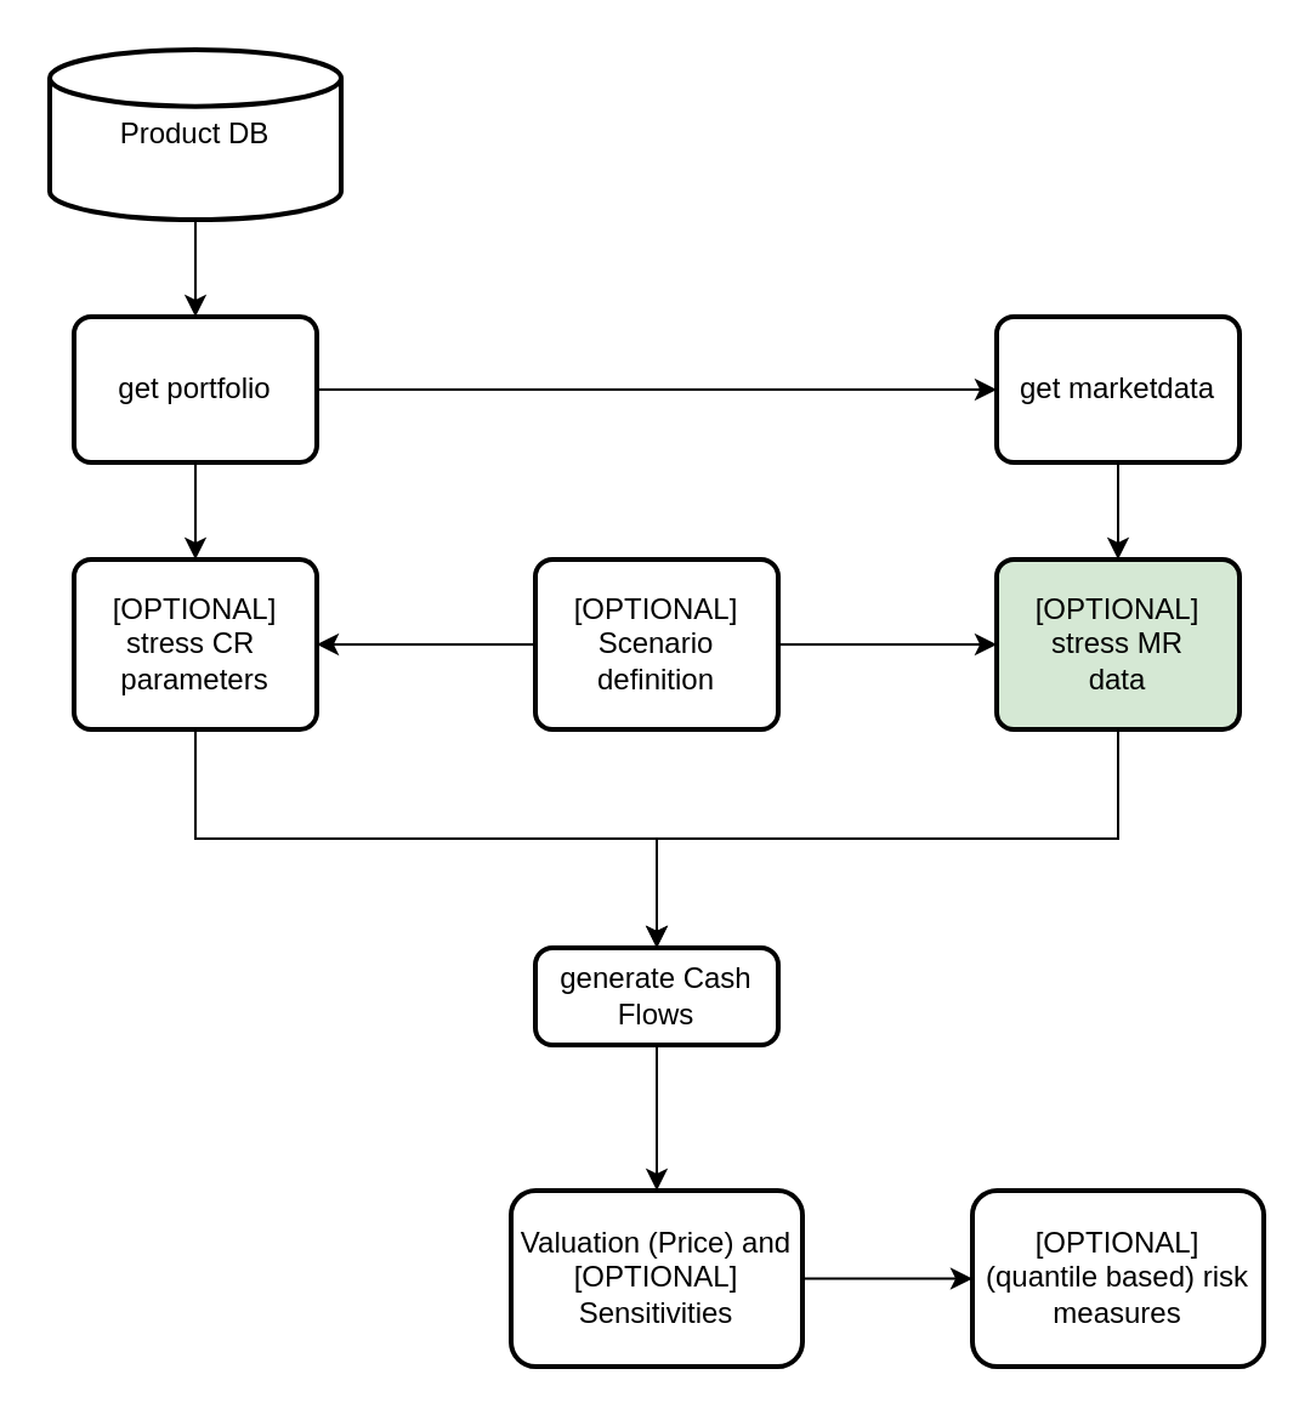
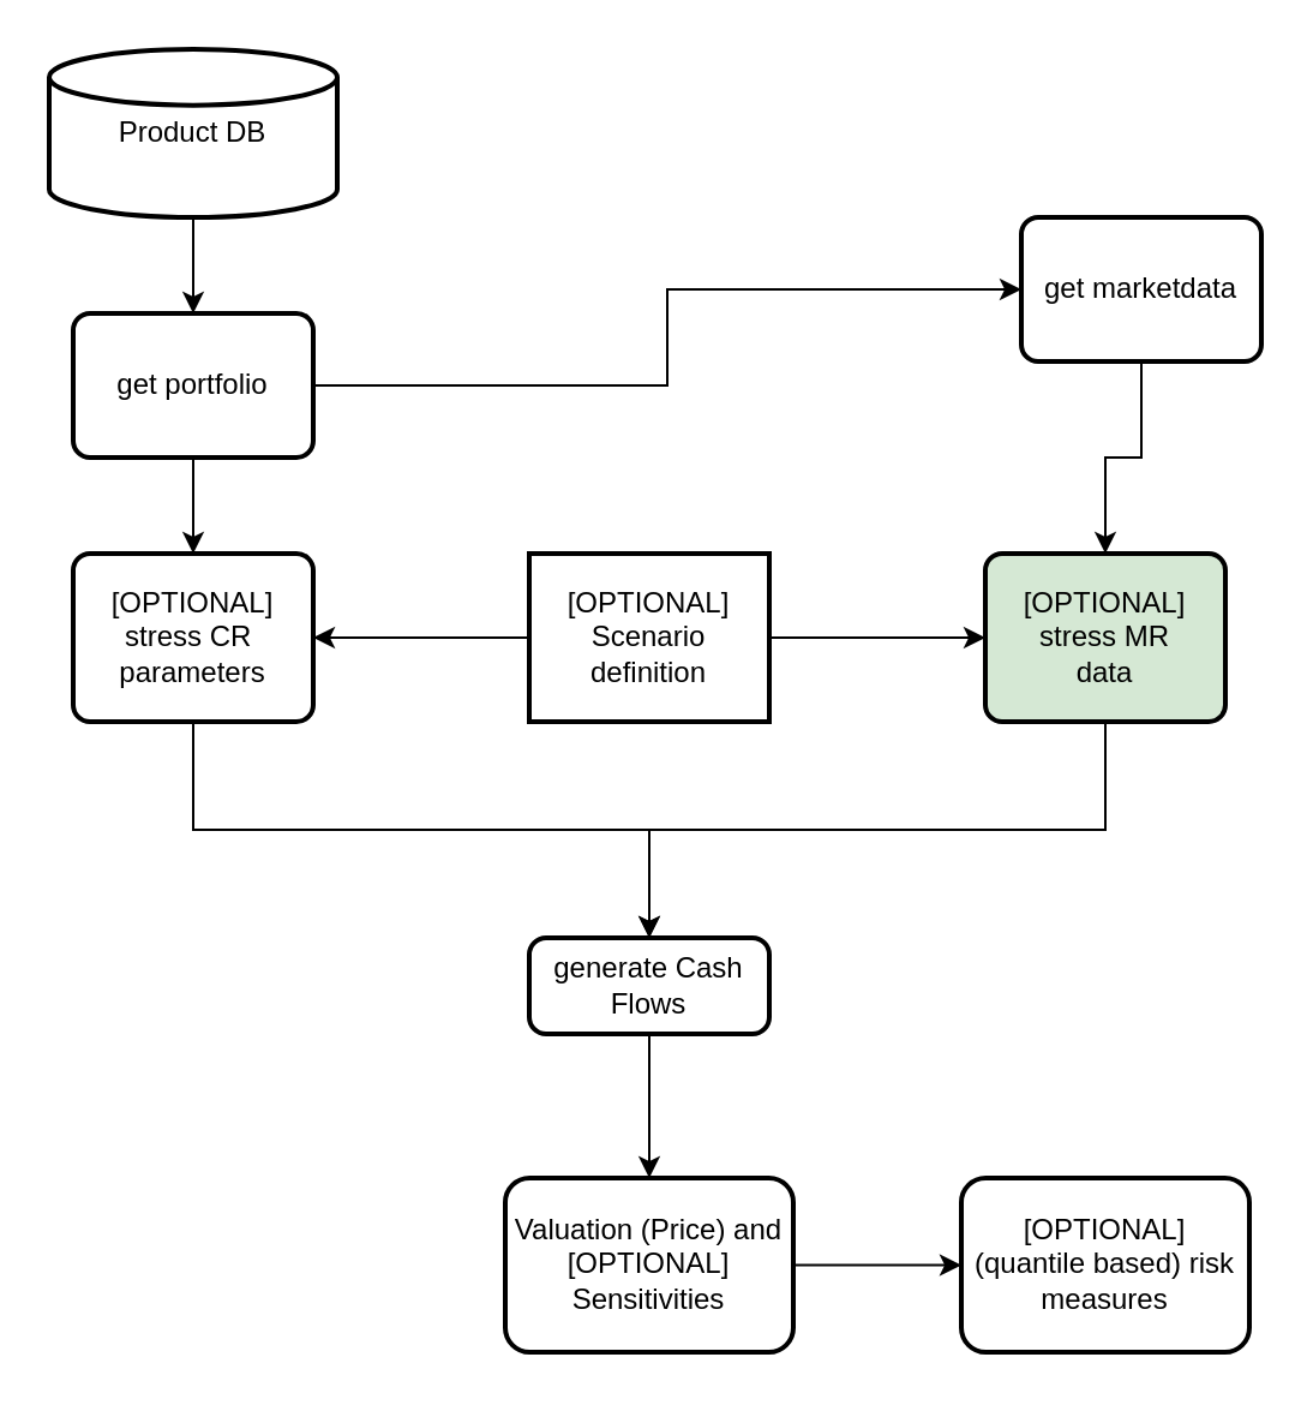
- <mxCell id="8" value="get marketdata" style="rounded=1;whiteSpace=wrap;html=1;absoluteArcSize=1;arcSize=14;strokeWidth=2;" parent="1" vertex="1"><mxGeometry x="410" y="130" width="100" height="60" as="geometry" /></mxCell>
+ <mxCell id="8" value="get marketdata" style="rounded=1;whiteSpace=wrap;html=1;absoluteArcSize=1;arcSize=14;strokeWidth=2;" parent="1" vertex="1"><mxGeometry x="425" y="90" width="100" height="60" as="geometry" /></mxCell>
- <mxCell id="15" value="&lt;div&gt;[OPTIONAL]&lt;/div&gt;Scenario definition" style="rounded=1;whiteSpace=wrap;html=1;absoluteArcSize=1;arcSize=14;strokeWidth=2;" parent="1" vertex="1"><mxGeometry x="220" y="230" width="100" height="70" as="geometry" /></mxCell>
+ <mxCell id="15" value="&lt;div&gt;[OPTIONAL]&lt;/div&gt;Scenario definition" style="whiteSpace=wrap;html=1;absoluteArcSize=1;arcSize=14;strokeWidth=2;rounded=0;" parent="1" vertex="1"><mxGeometry x="220" y="230" width="100" height="70" as="geometry" /></mxCell>
